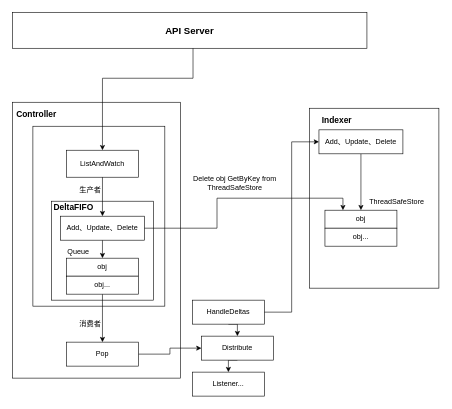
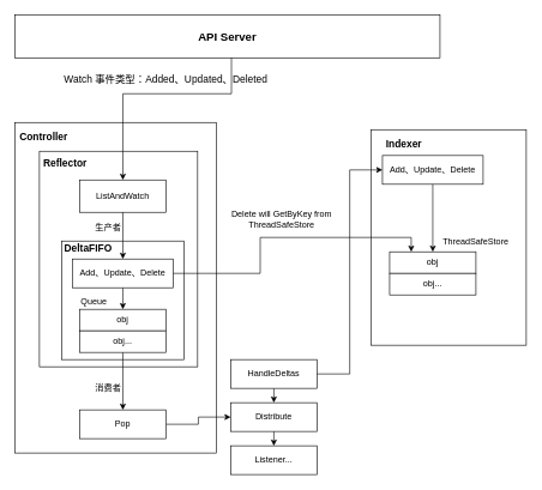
+ <mxCell id="9" value="Watch&amp;nbsp;事件类型：Added、Updated、Deleted" style="text;html=1;align=center;verticalAlign=middle;whiteSpace=wrap;rounded=0;fontFamily=Helvetica;fontSize=14;" parent="1" vertex="1"><mxGeometry x="70" y="100" width="320" height="20" as="geometry" /></mxCell>
+ <mxCell id="6" value="Reflector" style="text;html=1;strokeColor=none;fillColor=none;align=center;verticalAlign=middle;whiteSpace=wrap;rounded=0;fontFamily=Helvetica;fontSize=14;fontStyle=1" parent="1" vertex="1"><mxGeometry x="60" y="216" width="60" height="20" as="geometry" /></mxCell>
- <mxCell id="35" value="Delete&amp;nbsp;obj GetByKey&amp;nbsp;from ThreadSafeStore" style="text;html=1;strokeColor=none;fillColor=none;align=center;verticalAlign=middle;whiteSpace=wrap;rounded=0;fontFamily=Helvetica;fontSize=12;" parent="1" vertex="1"><mxGeometry x="291" y="295" width="200" height="20" as="geometry" /></mxCell>
+ <mxCell id="35" value="Delete&amp;nbsp;will GetByKey&amp;nbsp;from ThreadSafeStore" style="text;html=1;strokeColor=none;fillColor=none;align=center;verticalAlign=middle;whiteSpace=wrap;rounded=0;fontFamily=Helvetica;fontSize=12;" parent="1" vertex="1"><mxGeometry x="291" y="295" width="200" height="20" as="geometry" /></mxCell>
- <mxCell id="26" value="Distribute" style="rounded=0;whiteSpace=wrap;html=1;fontFamily=Helvetica;fontSize=12;" parent="1" vertex="1"><mxGeometry x="335" y="560" width="120" height="40" as="geometry" /></mxCell>
+ <mxCell id="26" value="Distribute" style="rounded=0;whiteSpace=wrap;html=1;fontFamily=Helvetica;fontSize=12;" parent="1" vertex="1"><mxGeometry x="320" y="560" width="120" height="40" as="geometry" /></mxCell>
